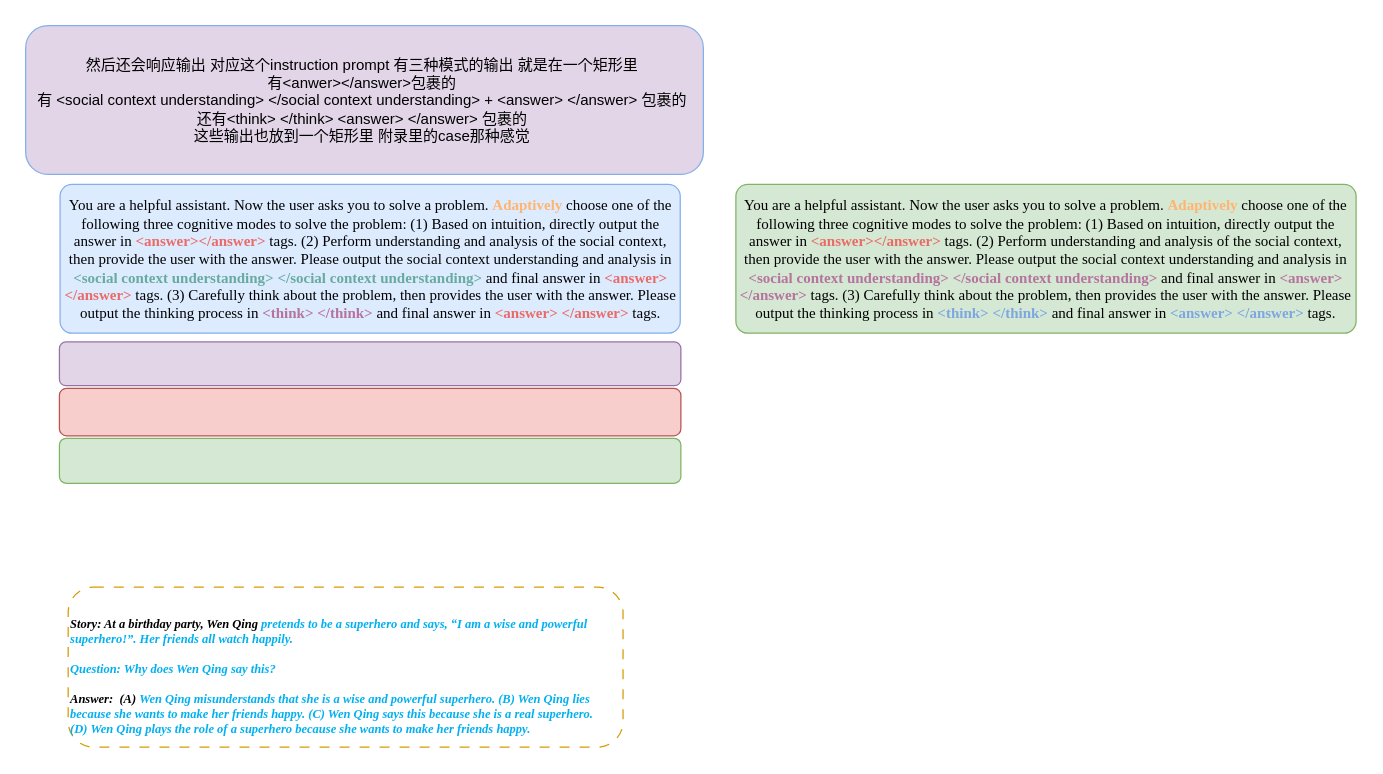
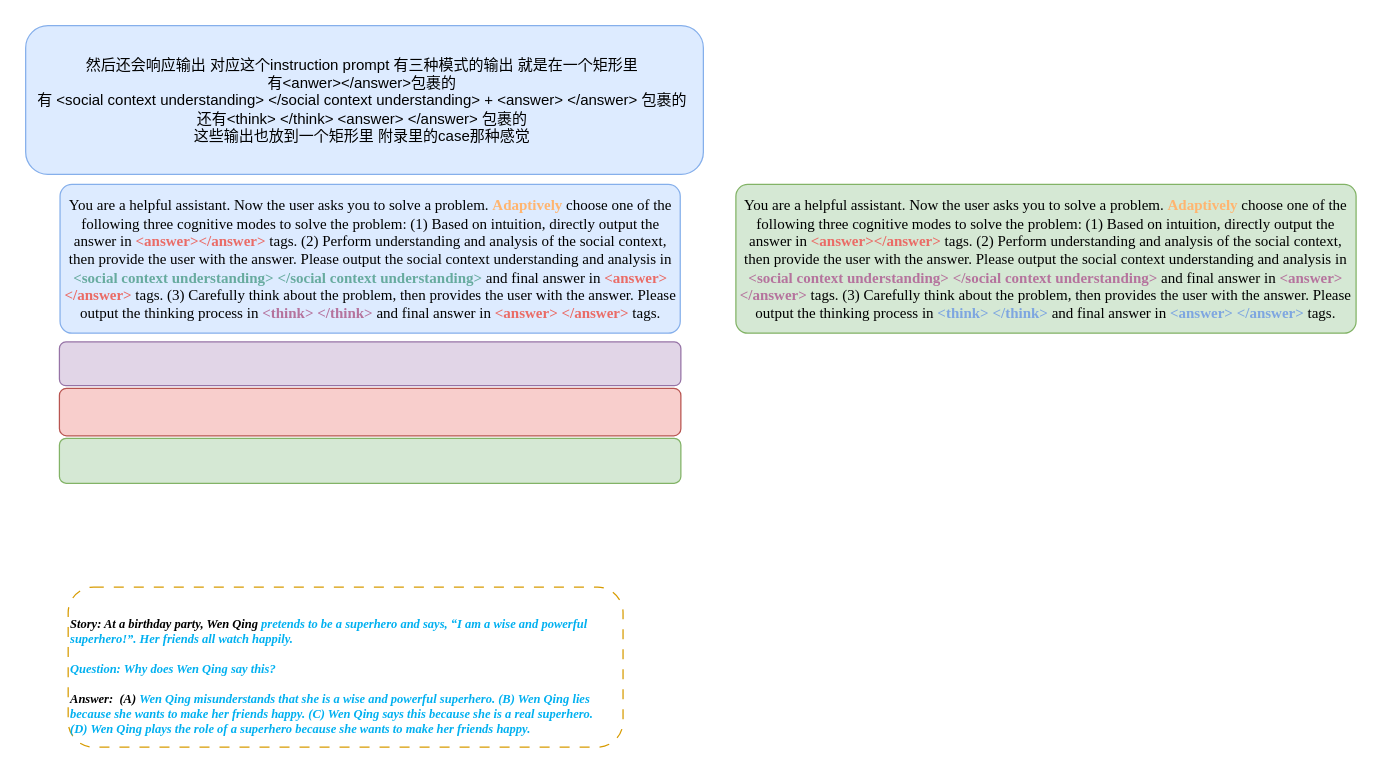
- <mxCell id="3" value="然后还会响应输出 对应这个instruction prompt 有三种模式的输出 就是在一个矩形里&amp;nbsp;&lt;div&gt;有&amp;lt;anwer&amp;gt;&amp;lt;/answer&amp;gt;包裹的&amp;nbsp;&lt;/div&gt;&lt;div&gt;有 &amp;lt;social context understanding&amp;gt; &amp;lt;/social context understanding&amp;gt; + &amp;lt;answer&amp;gt; &amp;lt;/answer&amp;gt; 包裹的&amp;nbsp;&lt;/div&gt;&lt;div&gt;还有&amp;lt;think&amp;gt; &amp;lt;/think&amp;gt;  &amp;lt;answer&amp;gt; &amp;lt;/answer&amp;gt; 包裹的&amp;nbsp;&lt;/div&gt;&lt;div&gt;这些输出也放到一个矩形里 附录里的case那种感觉&amp;nbsp;&lt;/div&gt;" style="rounded=1;whiteSpace=wrap;html=1;align=center;fillColor=#e1d5e7;strokeColor=#85AFEB;" parent="1" vertex="1"><mxGeometry x="20" y="20" width="542" height="119" as="geometry" /></mxCell>
+ <mxCell id="3" value="然后还会响应输出 对应这个instruction prompt 有三种模式的输出 就是在一个矩形里&amp;nbsp;&lt;div&gt;有&amp;lt;anwer&amp;gt;&amp;lt;/answer&amp;gt;包裹的&amp;nbsp;&lt;/div&gt;&lt;div&gt;有 &amp;lt;social context understanding&amp;gt; &amp;lt;/social context understanding&amp;gt; + &amp;lt;answer&amp;gt; &amp;lt;/answer&amp;gt; 包裹的&amp;nbsp;&lt;/div&gt;&lt;div&gt;还有&amp;lt;think&amp;gt; &amp;lt;/think&amp;gt;  &amp;lt;answer&amp;gt; &amp;lt;/answer&amp;gt; 包裹的&amp;nbsp;&lt;/div&gt;&lt;div&gt;这些输出也放到一个矩形里 附录里的case那种感觉&amp;nbsp;&lt;/div&gt;" style="rounded=1;whiteSpace=wrap;html=1;align=center;fillColor=#DDEBFF;strokeColor=#85AFEB;" parent="1" vertex="1"><mxGeometry x="20" y="20" width="542" height="119" as="geometry" /></mxCell>
